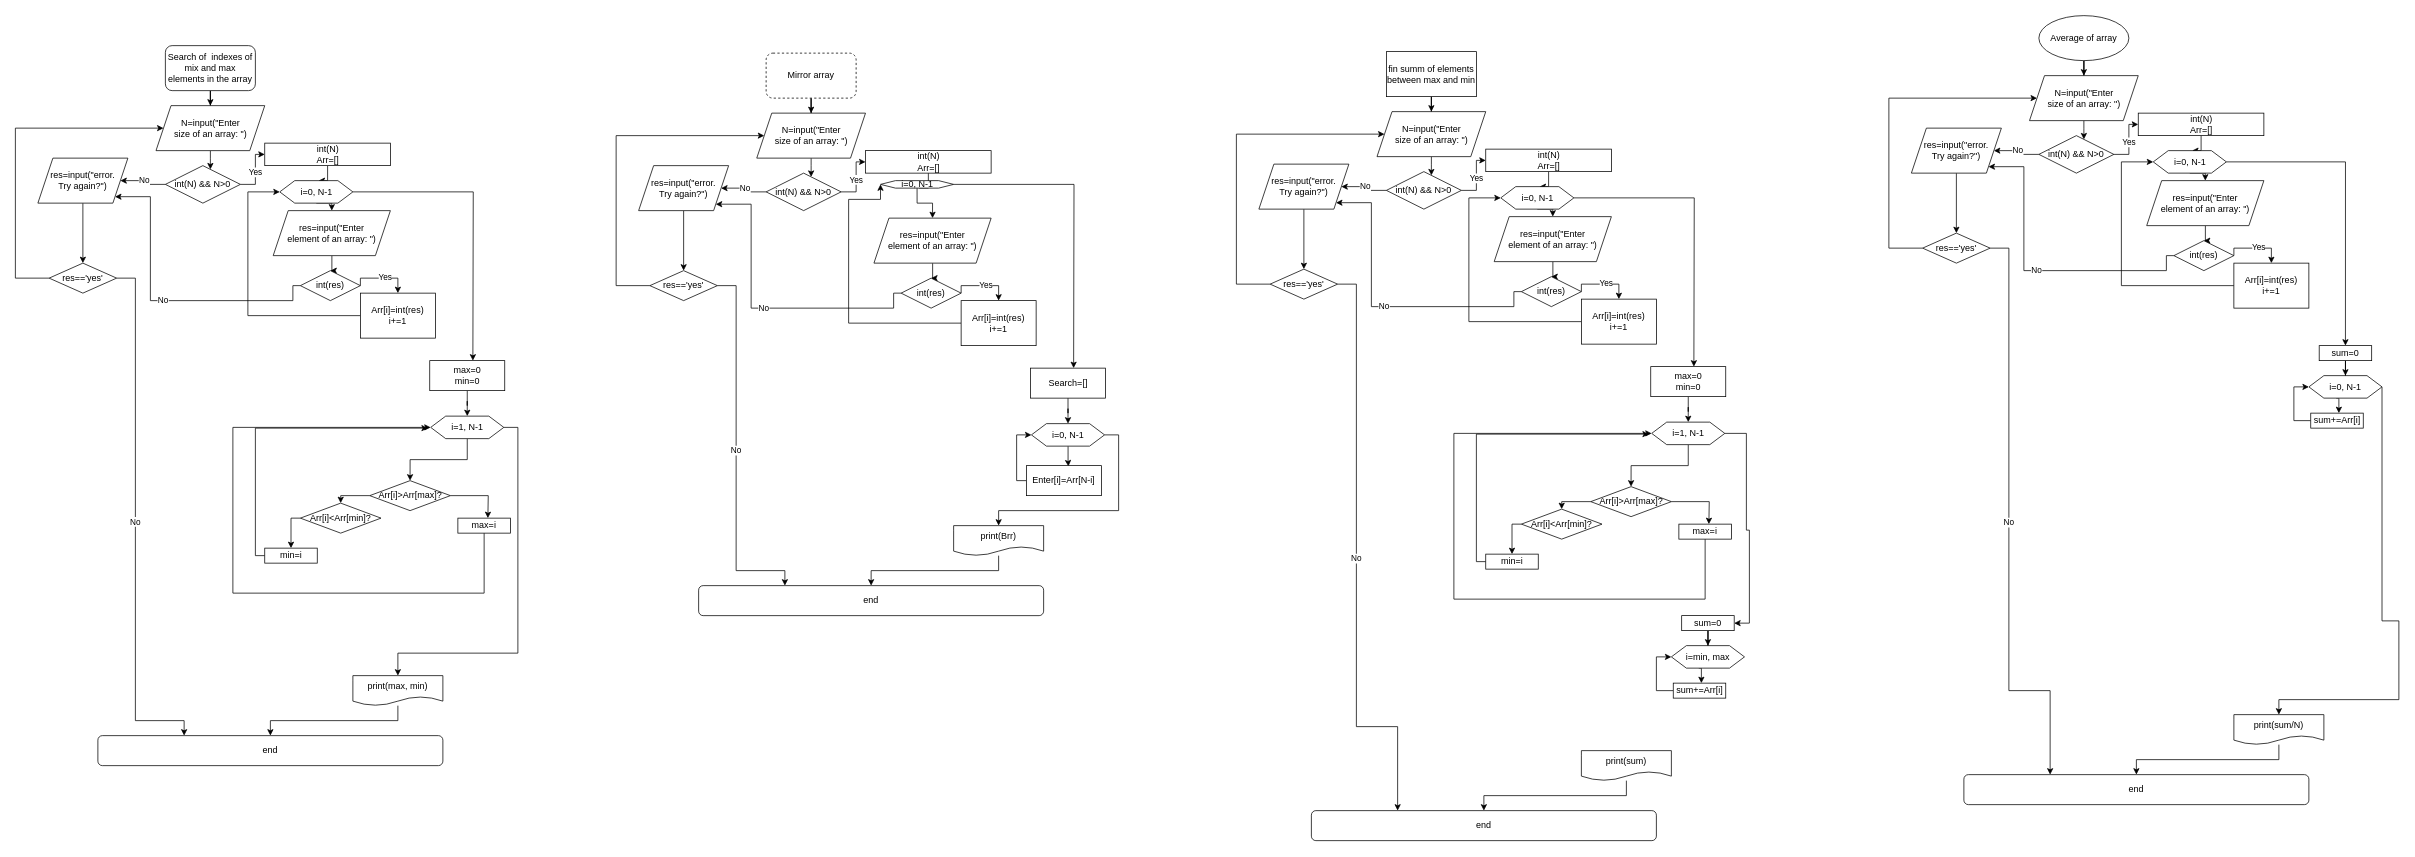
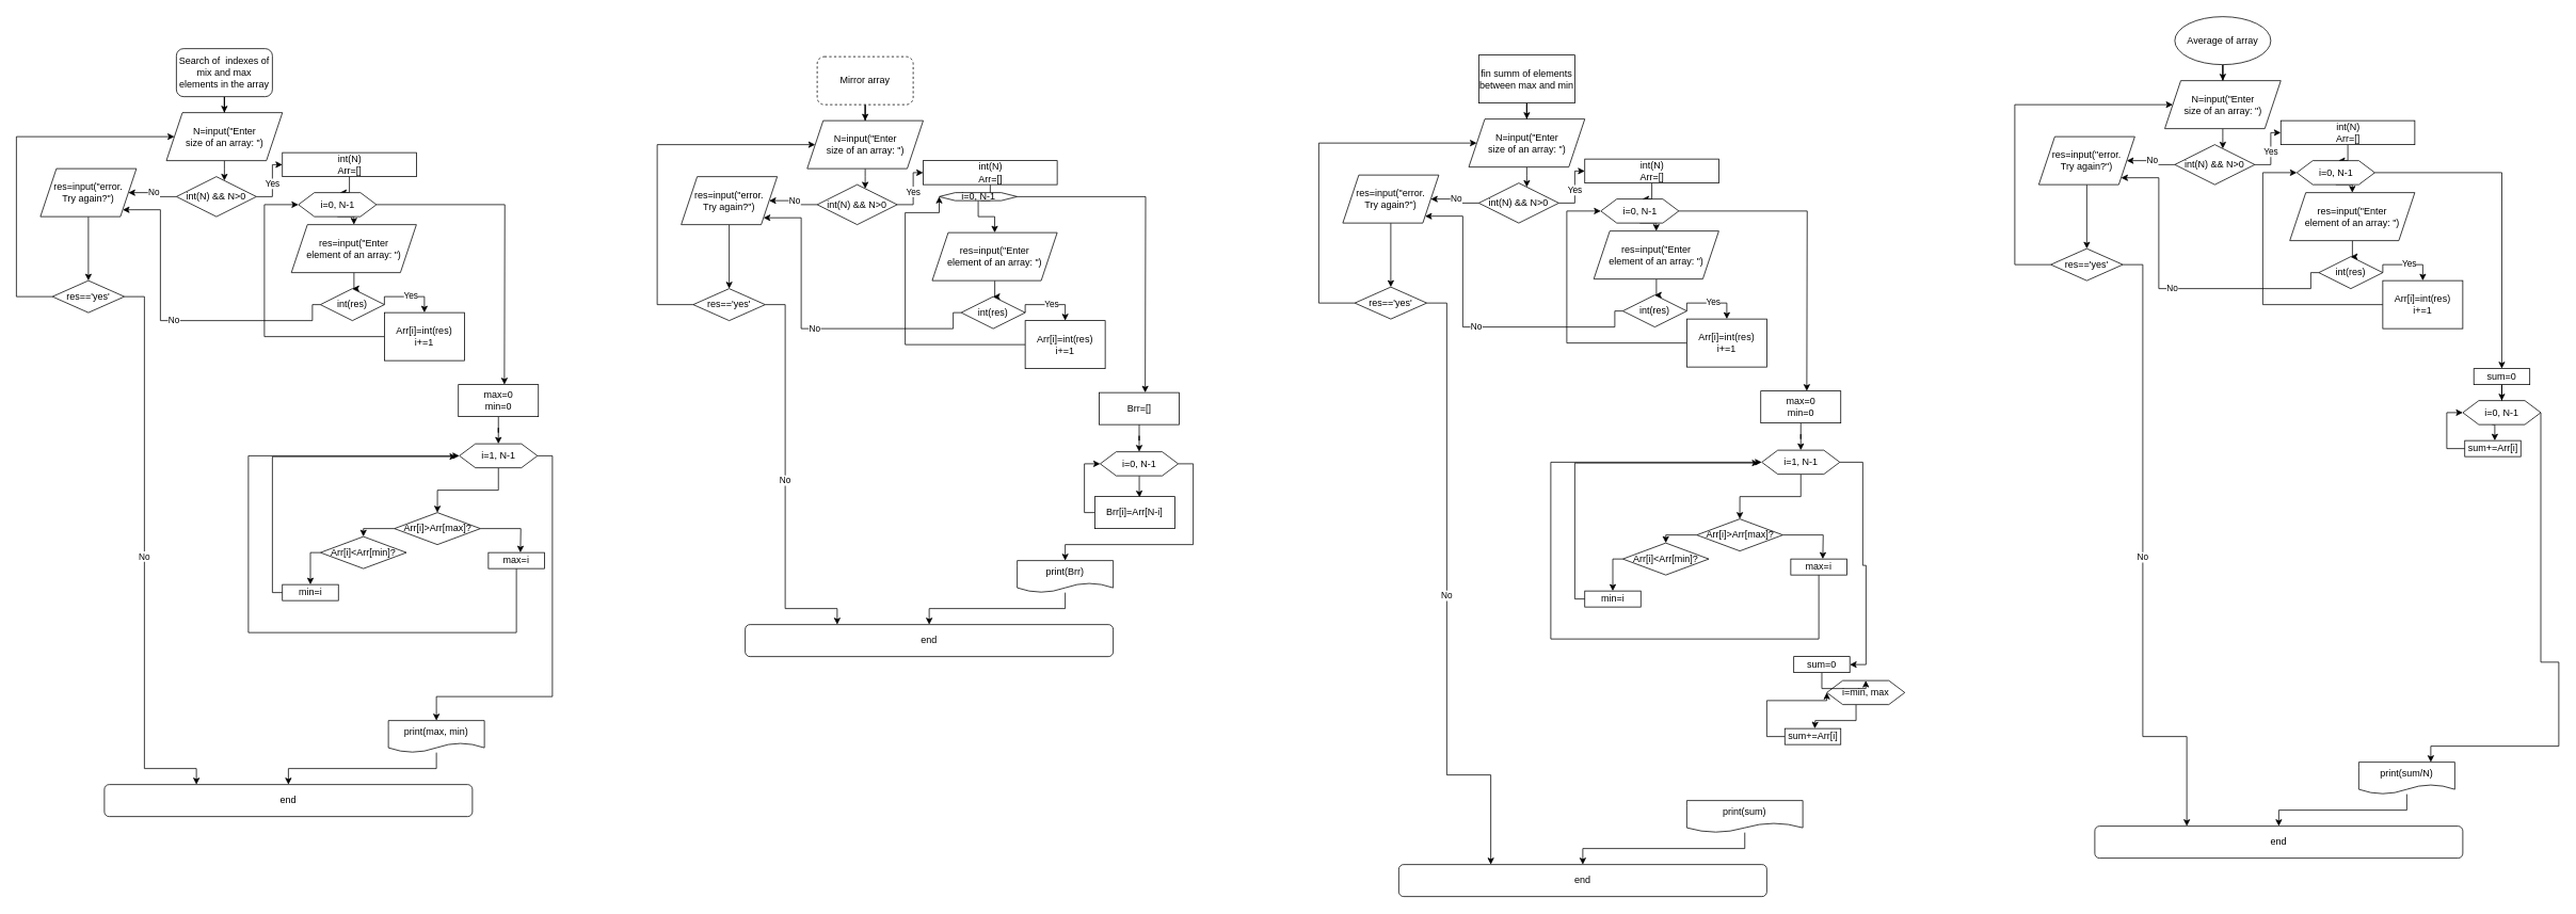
- <mxCell id="67" value="Search=[]" style="rounded=0;whiteSpace=wrap;html=1;" vertex="1" parent="1"><mxGeometry x="1373.5" y="490" width="100" height="40" as="geometry" /></mxCell>
+ <mxCell id="67" value="Brr=[]" style="rounded=0;whiteSpace=wrap;html=1;" vertex="1" parent="1"><mxGeometry x="1373.5" y="490" width="100" height="40" as="geometry" /></mxCell>
- <mxCell id="78" value="Enter[i]=Arr[N-i]" style="rounded=0;whiteSpace=wrap;html=1;" vertex="1" parent="1"><mxGeometry x="1368" y="620" width="100" height="40" as="geometry" /></mxCell>
+ <mxCell id="78" value="Brr[i]=Arr[N-i]" style="rounded=0;whiteSpace=wrap;html=1;" vertex="1" parent="1"><mxGeometry x="1368" y="620" width="100" height="40" as="geometry" /></mxCell>
- <mxCell id="122" value="i=min, max" style="shape=hexagon;perimeter=hexagonPerimeter2;whiteSpace=wrap;html=1;fixedSize=1;" vertex="1" parent="1"><mxGeometry x="2228" y="860" width="97.5" height="30" as="geometry" /></mxCell>
+ <mxCell id="122" value="i=min, max" style="shape=hexagon;perimeter=hexagonPerimeter2;whiteSpace=wrap;html=1;fixedSize=1;" vertex="1" parent="1"><mxGeometry x="2283" y="850" width="97.5" height="30" as="geometry" /></mxCell>
- <mxCell id="43" value="print(max, min)" style="shape=document;whiteSpace=wrap;html=1;boundedLbl=1;" vertex="1" parent="1"><mxGeometry x="470" y="900" width="120" height="40" as="geometry" /></mxCell>
+ <mxCell id="43" value="print(max, min)" style="shape=document;whiteSpace=wrap;html=1;boundedLbl=1;" vertex="1" parent="1"><mxGeometry x="485" y="900" width="120" height="40" as="geometry" /></mxCell>
- <mxCell id="154" value="print(sum/N)" style="shape=document;whiteSpace=wrap;html=1;boundedLbl=1;" vertex="1" parent="1"><mxGeometry x="2978" y="952" width="120" height="40" as="geometry" /></mxCell>
+ <mxCell id="154" value="print(sum/N)" style="shape=document;whiteSpace=wrap;html=1;boundedLbl=1;" vertex="1" parent="1"><mxGeometry x="2948" y="952" width="120" height="40" as="geometry" /></mxCell>
- <mxCell id="120" value="print(sum)" style="shape=document;whiteSpace=wrap;html=1;boundedLbl=1;" vertex="1" parent="1"><mxGeometry x="2108" y="1000" width="120" height="40" as="geometry" /></mxCell>
+ <mxCell id="120" value="print(sum)" style="shape=document;whiteSpace=wrap;html=1;boundedLbl=1;" vertex="1" parent="1"><mxGeometry x="2108" y="1000" width="145" height="40" as="geometry" /></mxCell>
